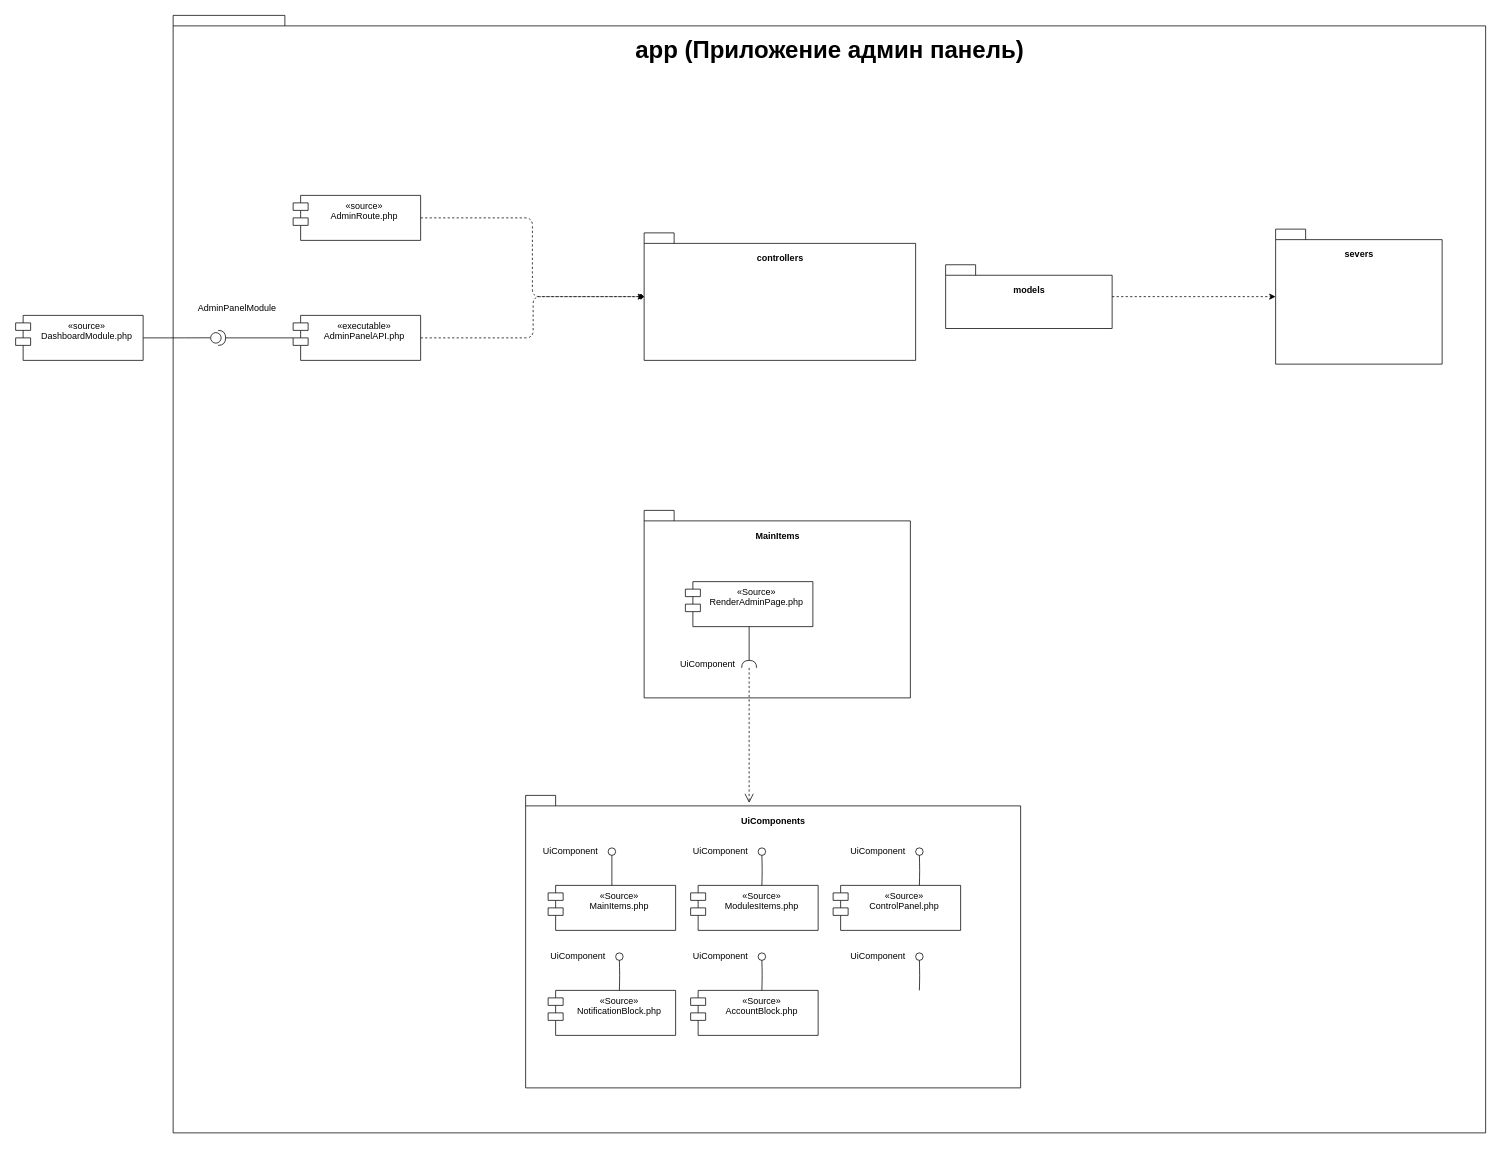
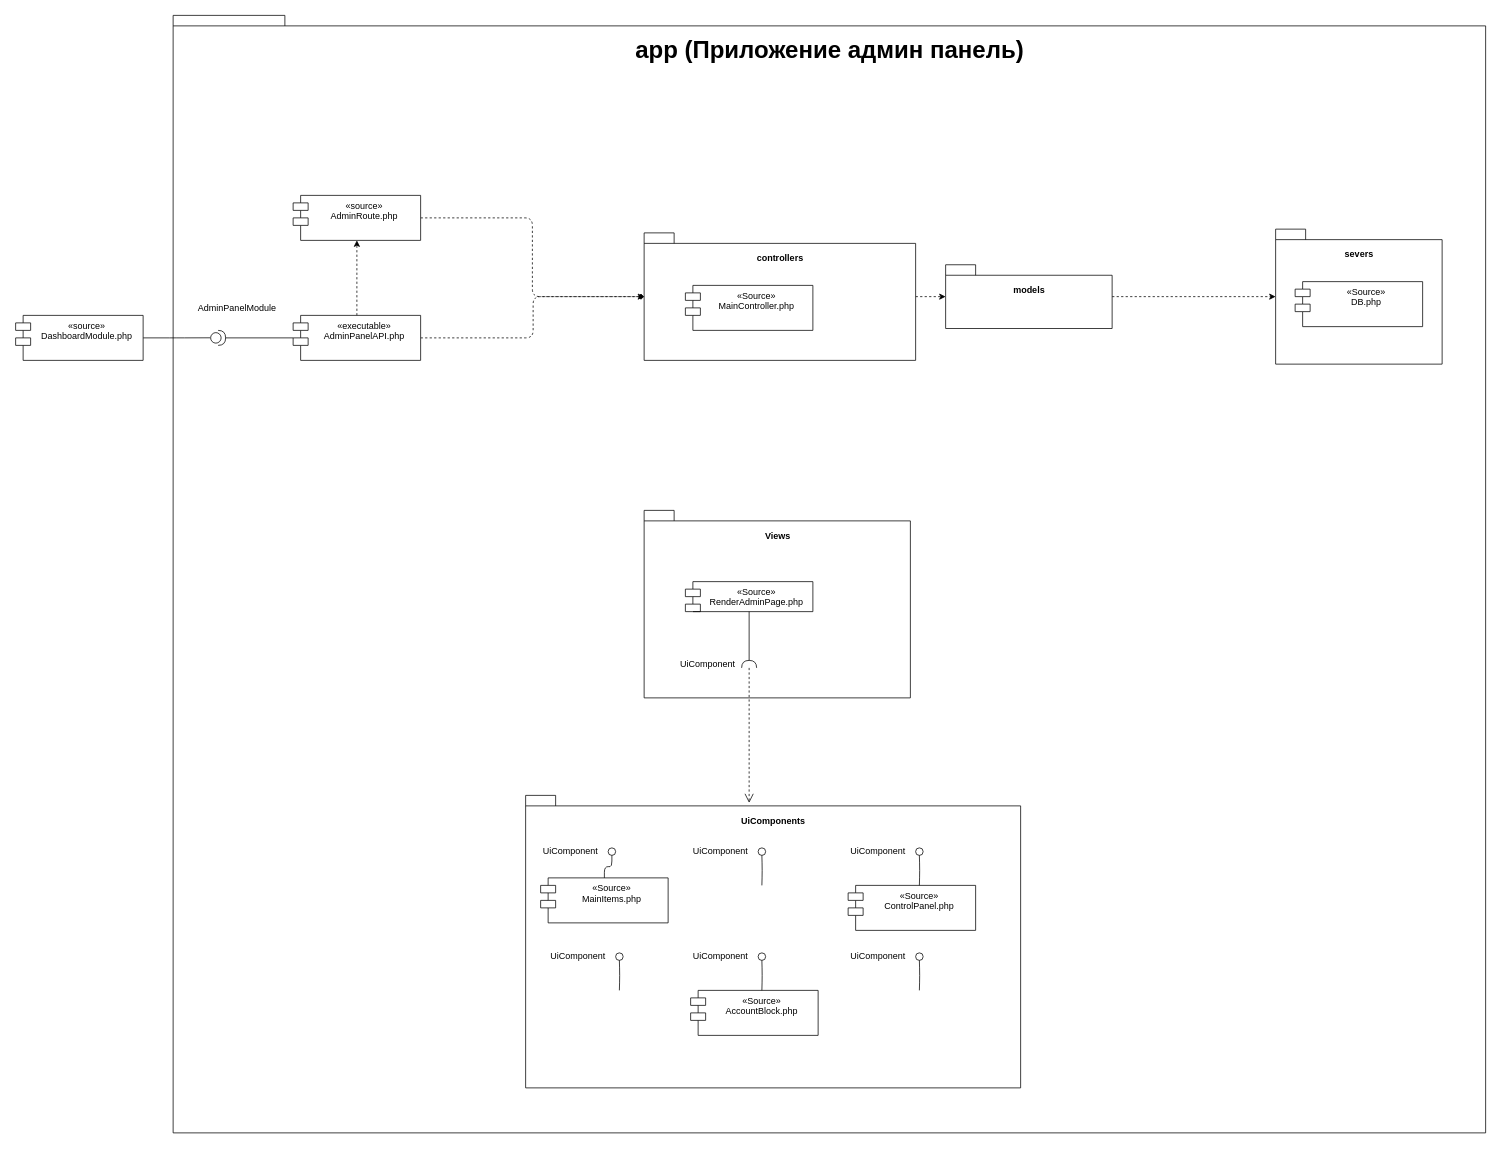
+ <mxCell id="14" style="edgeStyle=orthogonalEdgeStyle;rounded=1;html=1;dashed=1;" edge="1" parent="1" source="16" target="13"><mxGeometry relative="1" as="geometry" /></mxCell>
+ <mxCell id="3" style="edgeStyle=orthogonalEdgeStyle;rounded=1;html=1;dashed=1;" edge="1" parent="1" source="4" target="22"><mxGeometry relative="1" as="geometry" /></mxCell>
+ <mxCell id="24" value="«Source»&#10;DB.php" style="shape=module;align=left;spacingLeft=20;align=center;verticalAlign=top;" vertex="1" parent="1"><mxGeometry x="1726" y="375" width="170" height="60" as="geometry" /></mxCell>
+ <mxCell id="20" value="«Source»&#10;MainController.php" style="shape=module;align=left;spacingLeft=20;align=center;verticalAlign=top;" vertex="1" parent="1"><mxGeometry x="913" y="380" width="170" height="60" as="geometry" /></mxCell>
- <mxCell id="6" value="MainItems" style="shape=folder;fontStyle=1;spacingTop=20;tabWidth=40;tabHeight=14;tabPosition=left;html=1;fontColor=default;verticalAlign=top;" parent="5" vertex="1"><mxGeometry width="355" height="250" as="geometry" /></mxCell>
+ <mxCell id="6" value="Views" style="shape=folder;fontStyle=1;spacingTop=20;tabWidth=40;tabHeight=14;tabPosition=left;html=1;fontColor=default;verticalAlign=top;" parent="5" vertex="1"><mxGeometry width="355" height="250" as="geometry" /></mxCell>
- <mxCell id="7" value="«Source»&#10;RenderAdminPage.php" style="shape=module;align=left;spacingLeft=20;align=center;verticalAlign=top;" parent="5" vertex="1"><mxGeometry x="55" y="95" width="170" height="60" as="geometry" /></mxCell>
+ <mxCell id="7" value="«Source»&#10;RenderAdminPage.php" style="shape=module;align=left;spacingLeft=20;align=center;verticalAlign=top;" parent="5" vertex="1"><mxGeometry x="55" y="95" width="170" height="40" as="geometry" /></mxCell>
- <mxCell id="27" value="«Source»&#10;MainItems.php" style="shape=module;align=left;spacingLeft=20;align=center;verticalAlign=top;" parent="25" vertex="1"><mxGeometry x="30" y="120" width="170" height="60" as="geometry" /></mxCell>
+ <mxCell id="27" value="«Source»&#10;MainItems.php" style="shape=module;align=left;spacingLeft=20;align=center;verticalAlign=top;" parent="25" vertex="1"><mxGeometry x="20" y="110" width="170" height="60" as="geometry" /></mxCell>
- <mxCell id="28" value="«Source»&#10;ModulesItems.php" style="shape=module;align=left;spacingLeft=20;align=center;verticalAlign=top;" parent="25" vertex="1"><mxGeometry x="220" y="120" width="170" height="60" as="geometry" /></mxCell>
- <mxCell id="29" value="«Source»&#10;ControlPanel.php" style="shape=module;align=left;spacingLeft=20;align=center;verticalAlign=top;" parent="25" vertex="1"><mxGeometry x="410" y="120" width="170" height="60" as="geometry" /></mxCell>
+ <mxCell id="29" value="«Source»&#10;ControlPanel.php" style="shape=module;align=left;spacingLeft=20;align=center;verticalAlign=top;" parent="25" vertex="1"><mxGeometry x="430" y="120" width="170" height="60" as="geometry" /></mxCell>
- <mxCell id="30" value="«Source»&#10;NotificationBlock.php" style="shape=module;align=left;spacingLeft=20;align=center;verticalAlign=top;" parent="25" vertex="1"><mxGeometry x="30" y="260" width="170" height="60" as="geometry" /></mxCell>
